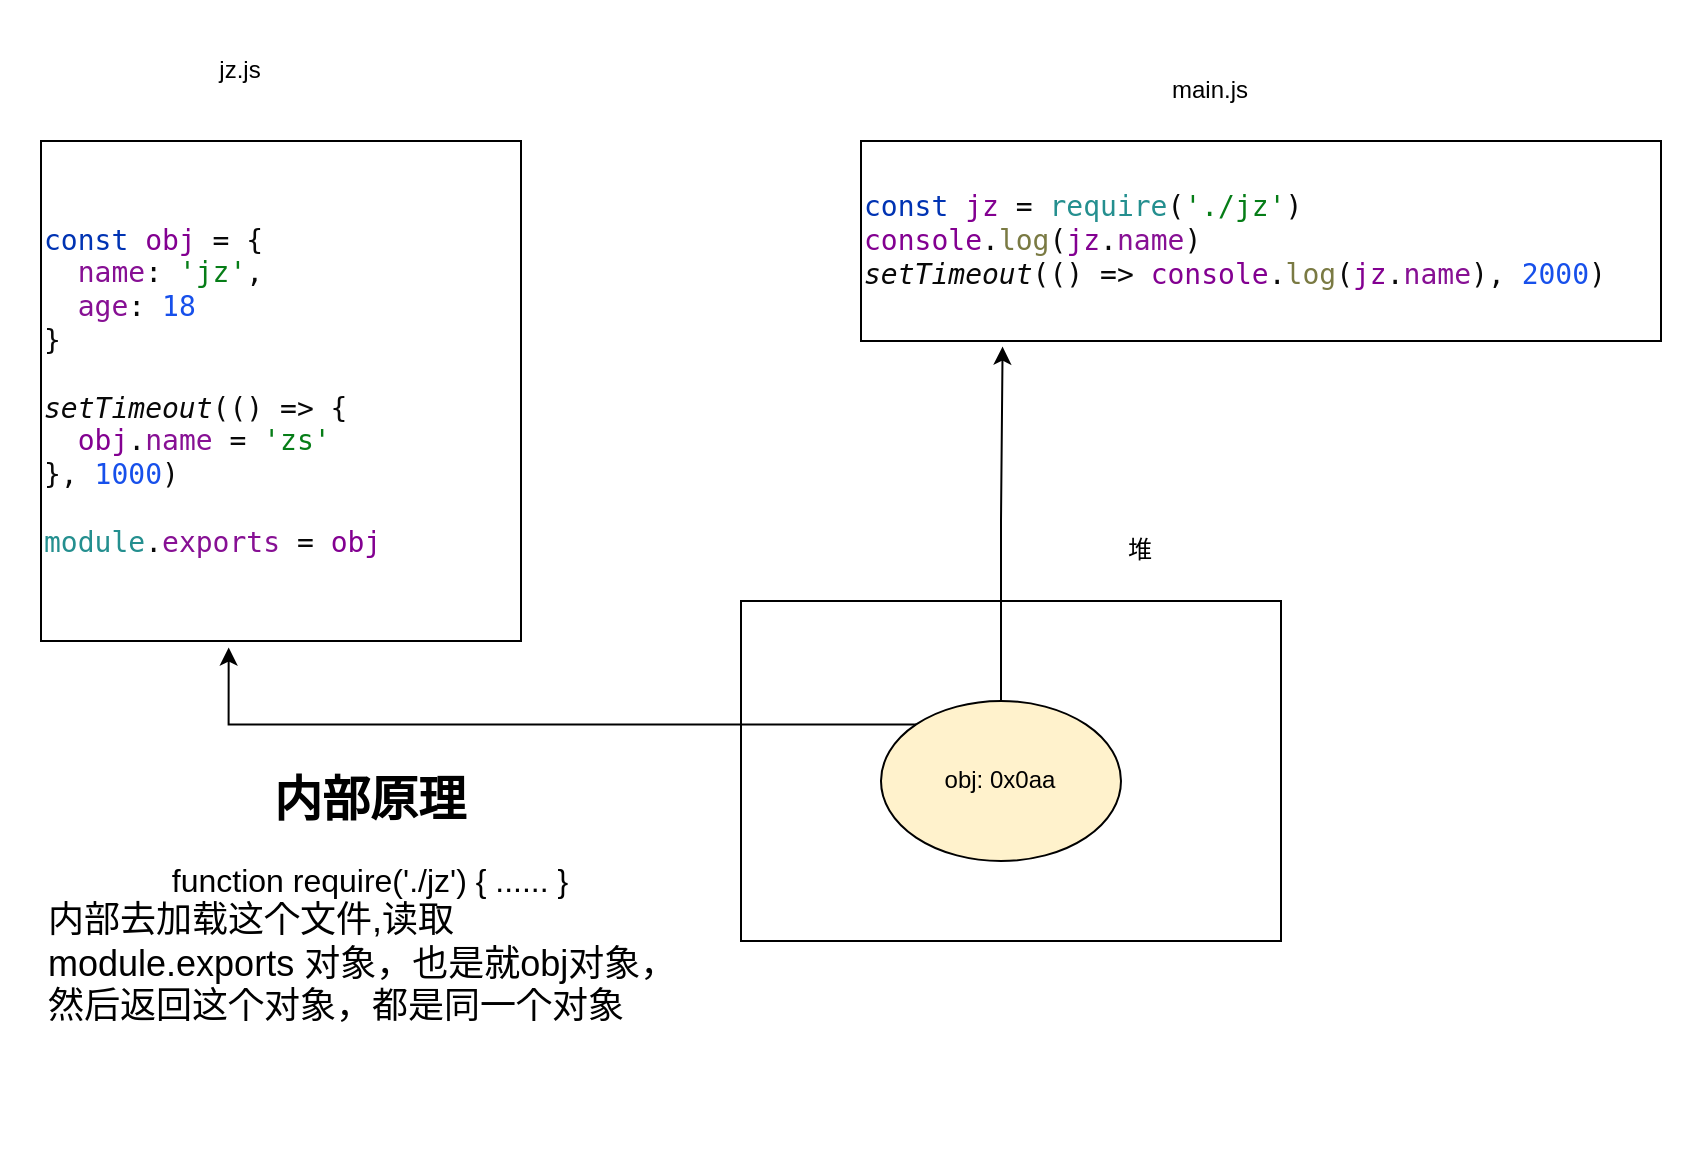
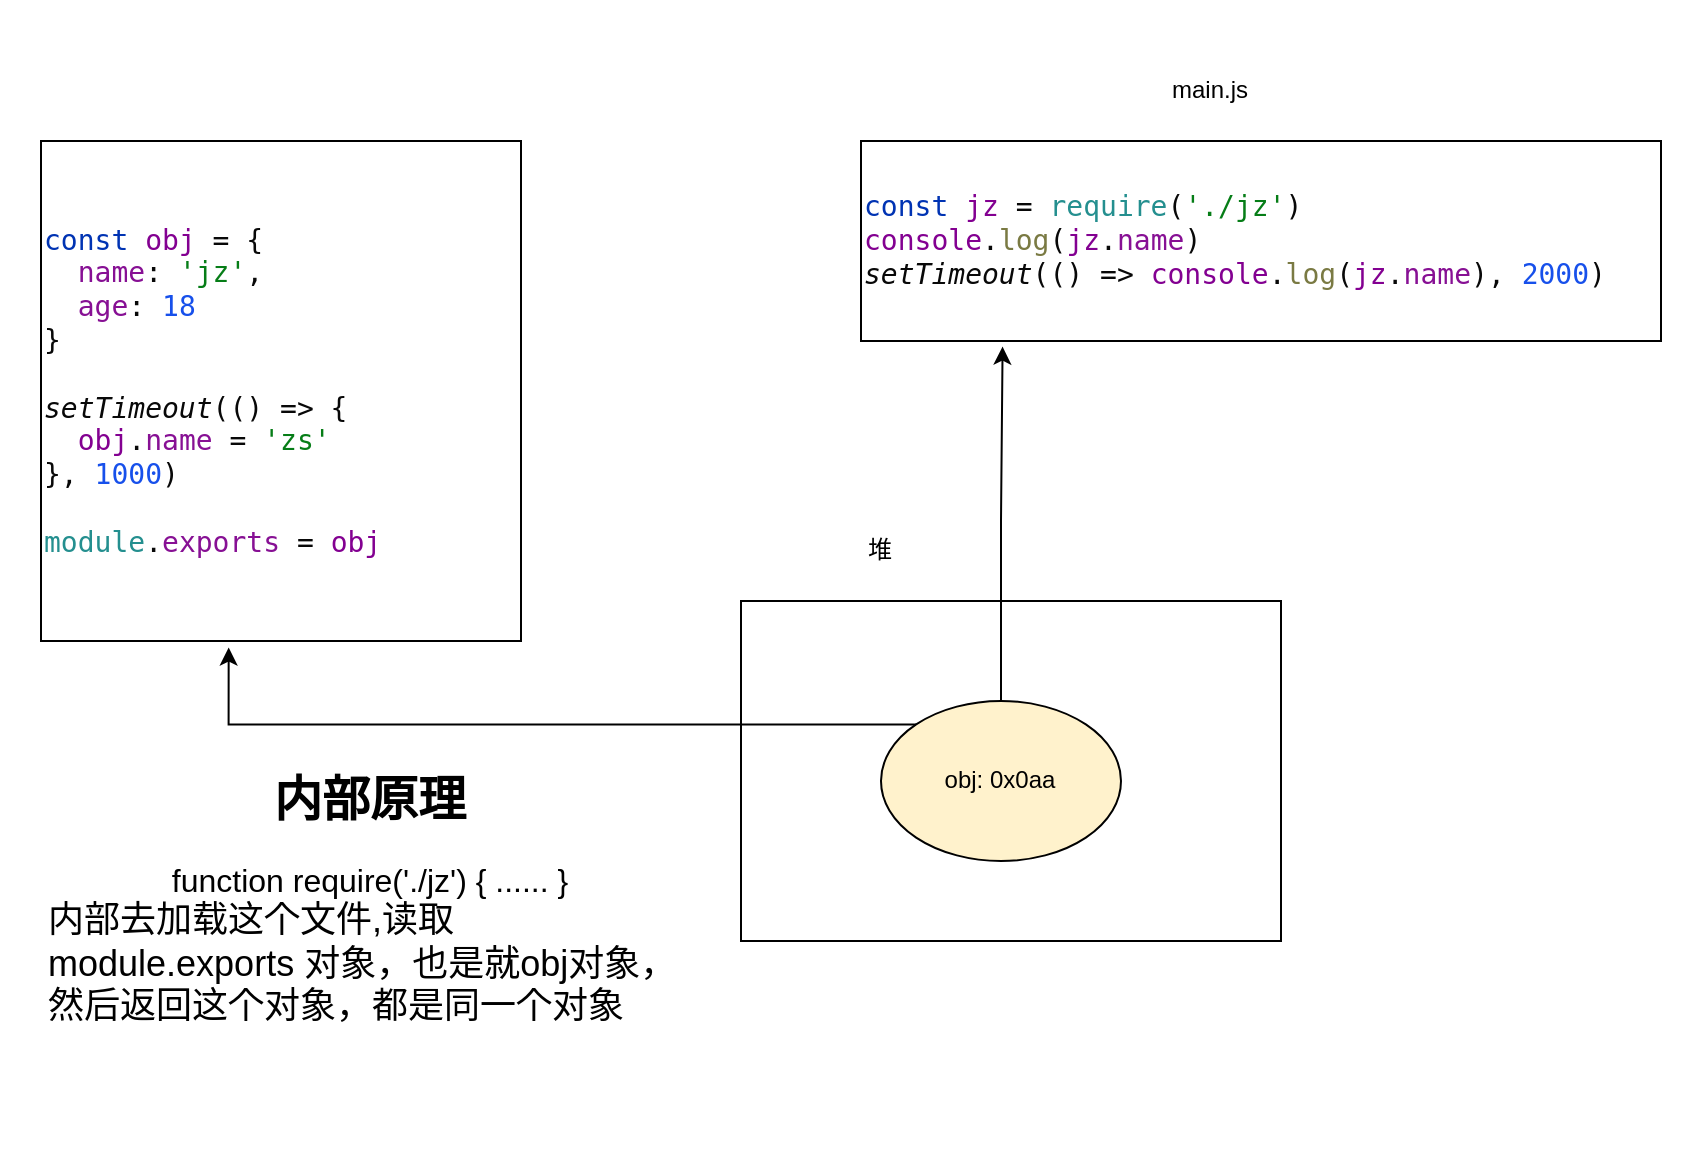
- <mxCell id="5" value="jz.js&lt;br&gt;" style="text;html=1;strokeColor=none;fillColor=none;align=center;verticalAlign=middle;whiteSpace=wrap;rounded=0;" vertex="1" parent="1"><mxGeometry x="90" y="20" width="60" height="30" as="geometry" /></mxCell>
- <mxCell id="7" value="堆" style="text;html=1;strokeColor=none;fillColor=none;align=center;verticalAlign=middle;whiteSpace=wrap;rounded=0;" vertex="1" parent="1"><mxGeometry x="540" y="260" width="60" height="30" as="geometry" /></mxCell>
+ <mxCell id="7" value="堆" style="text;html=1;strokeColor=none;fillColor=none;align=center;verticalAlign=middle;whiteSpace=wrap;rounded=0;" vertex="1" parent="1"><mxGeometry x="410" y="260" width="60" height="30" as="geometry" /></mxCell>
